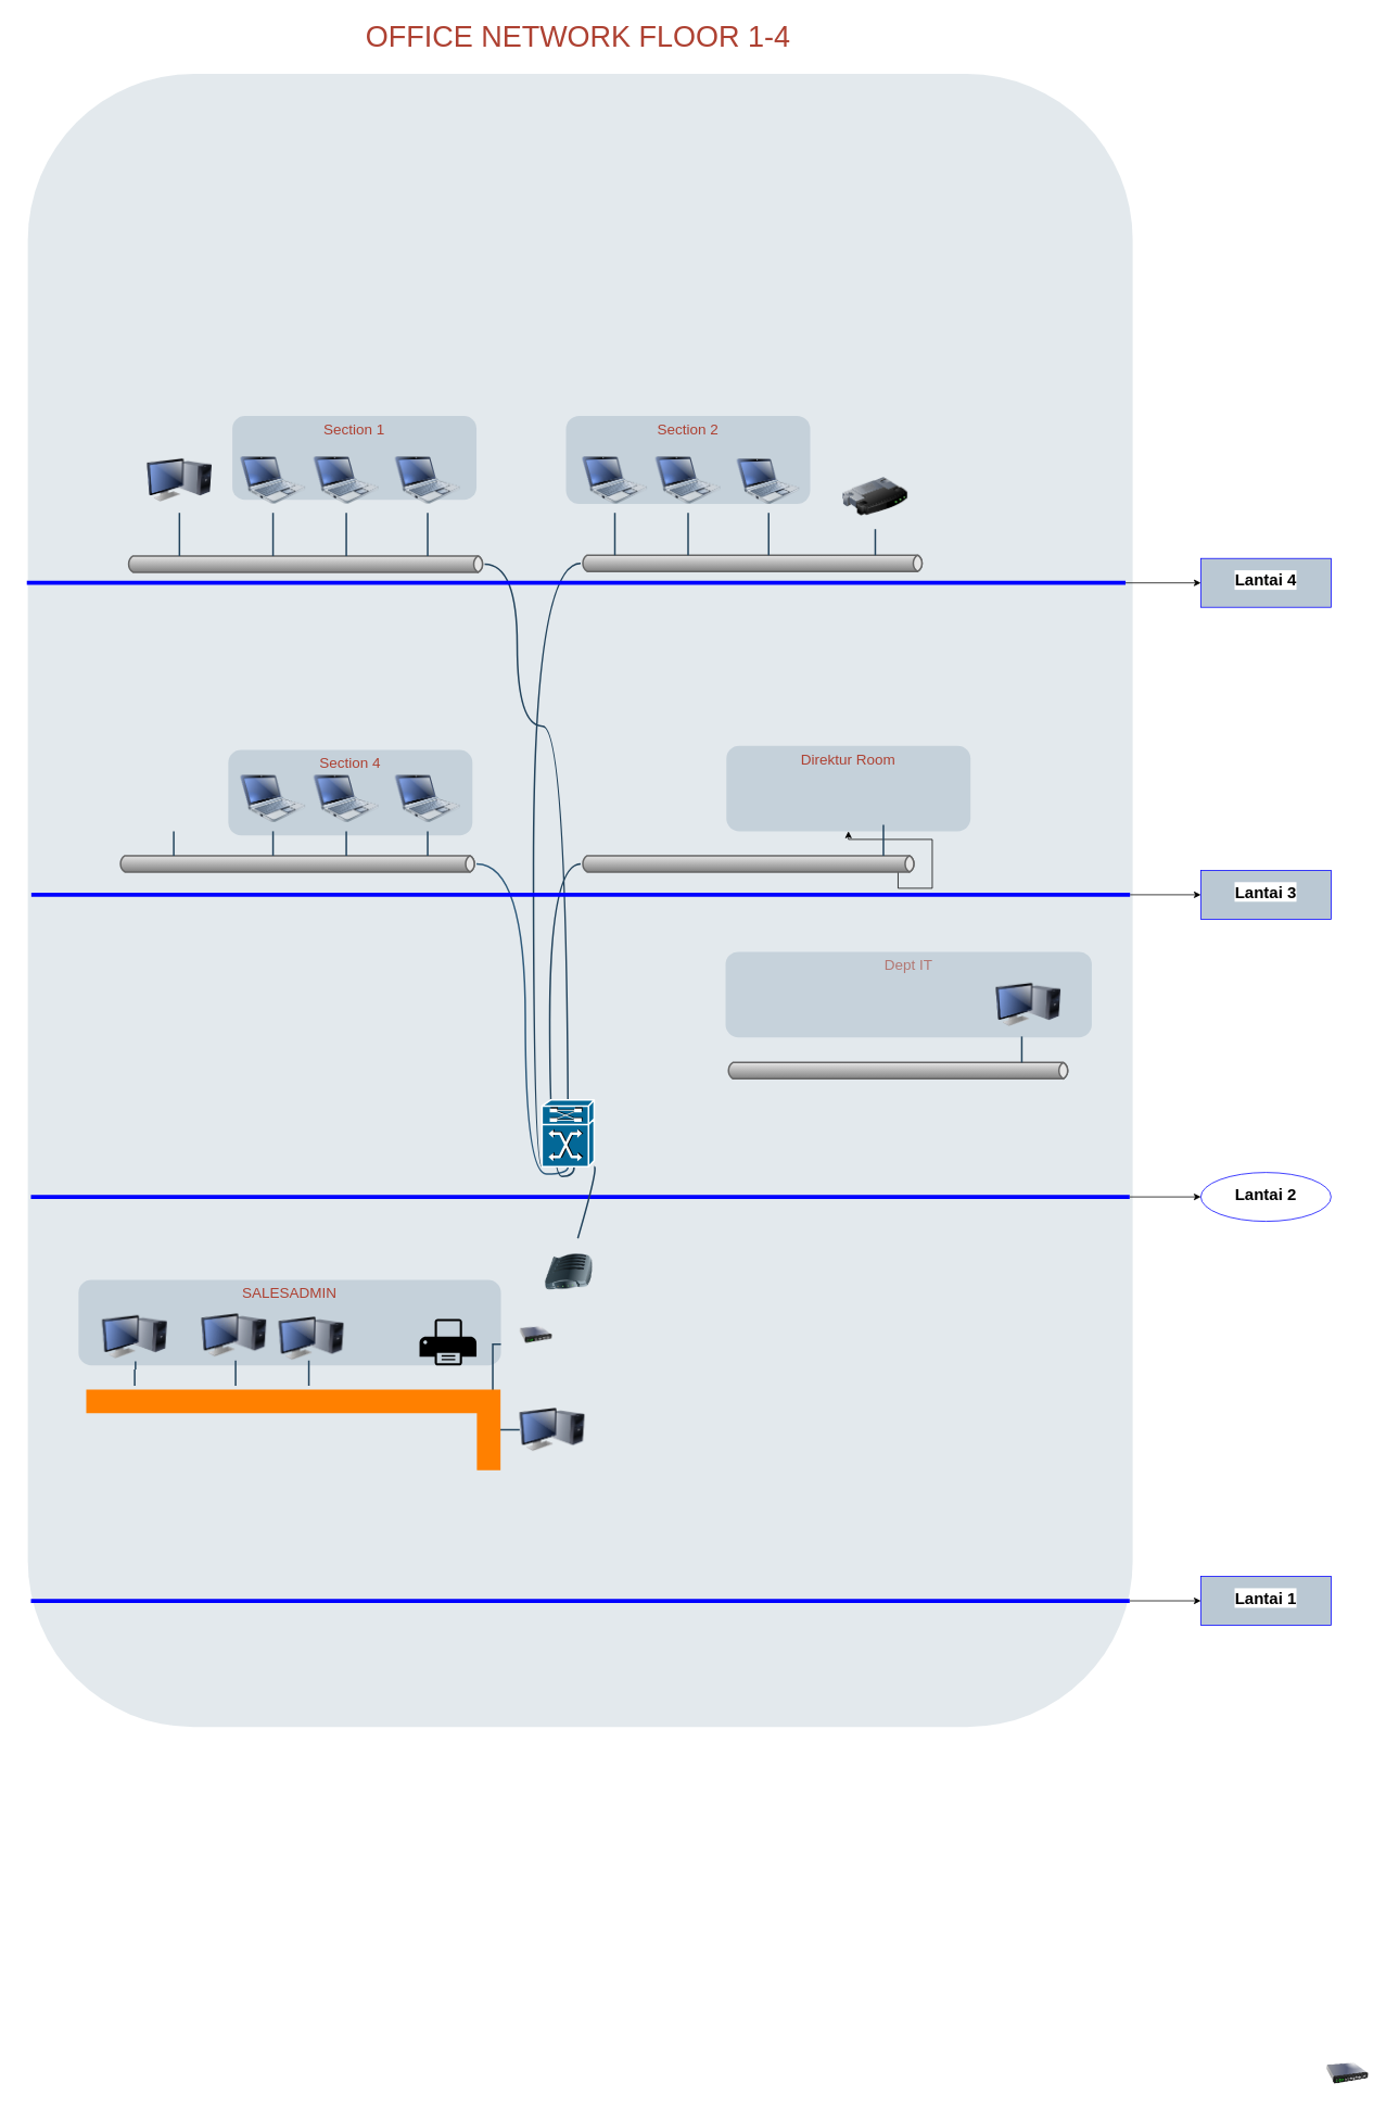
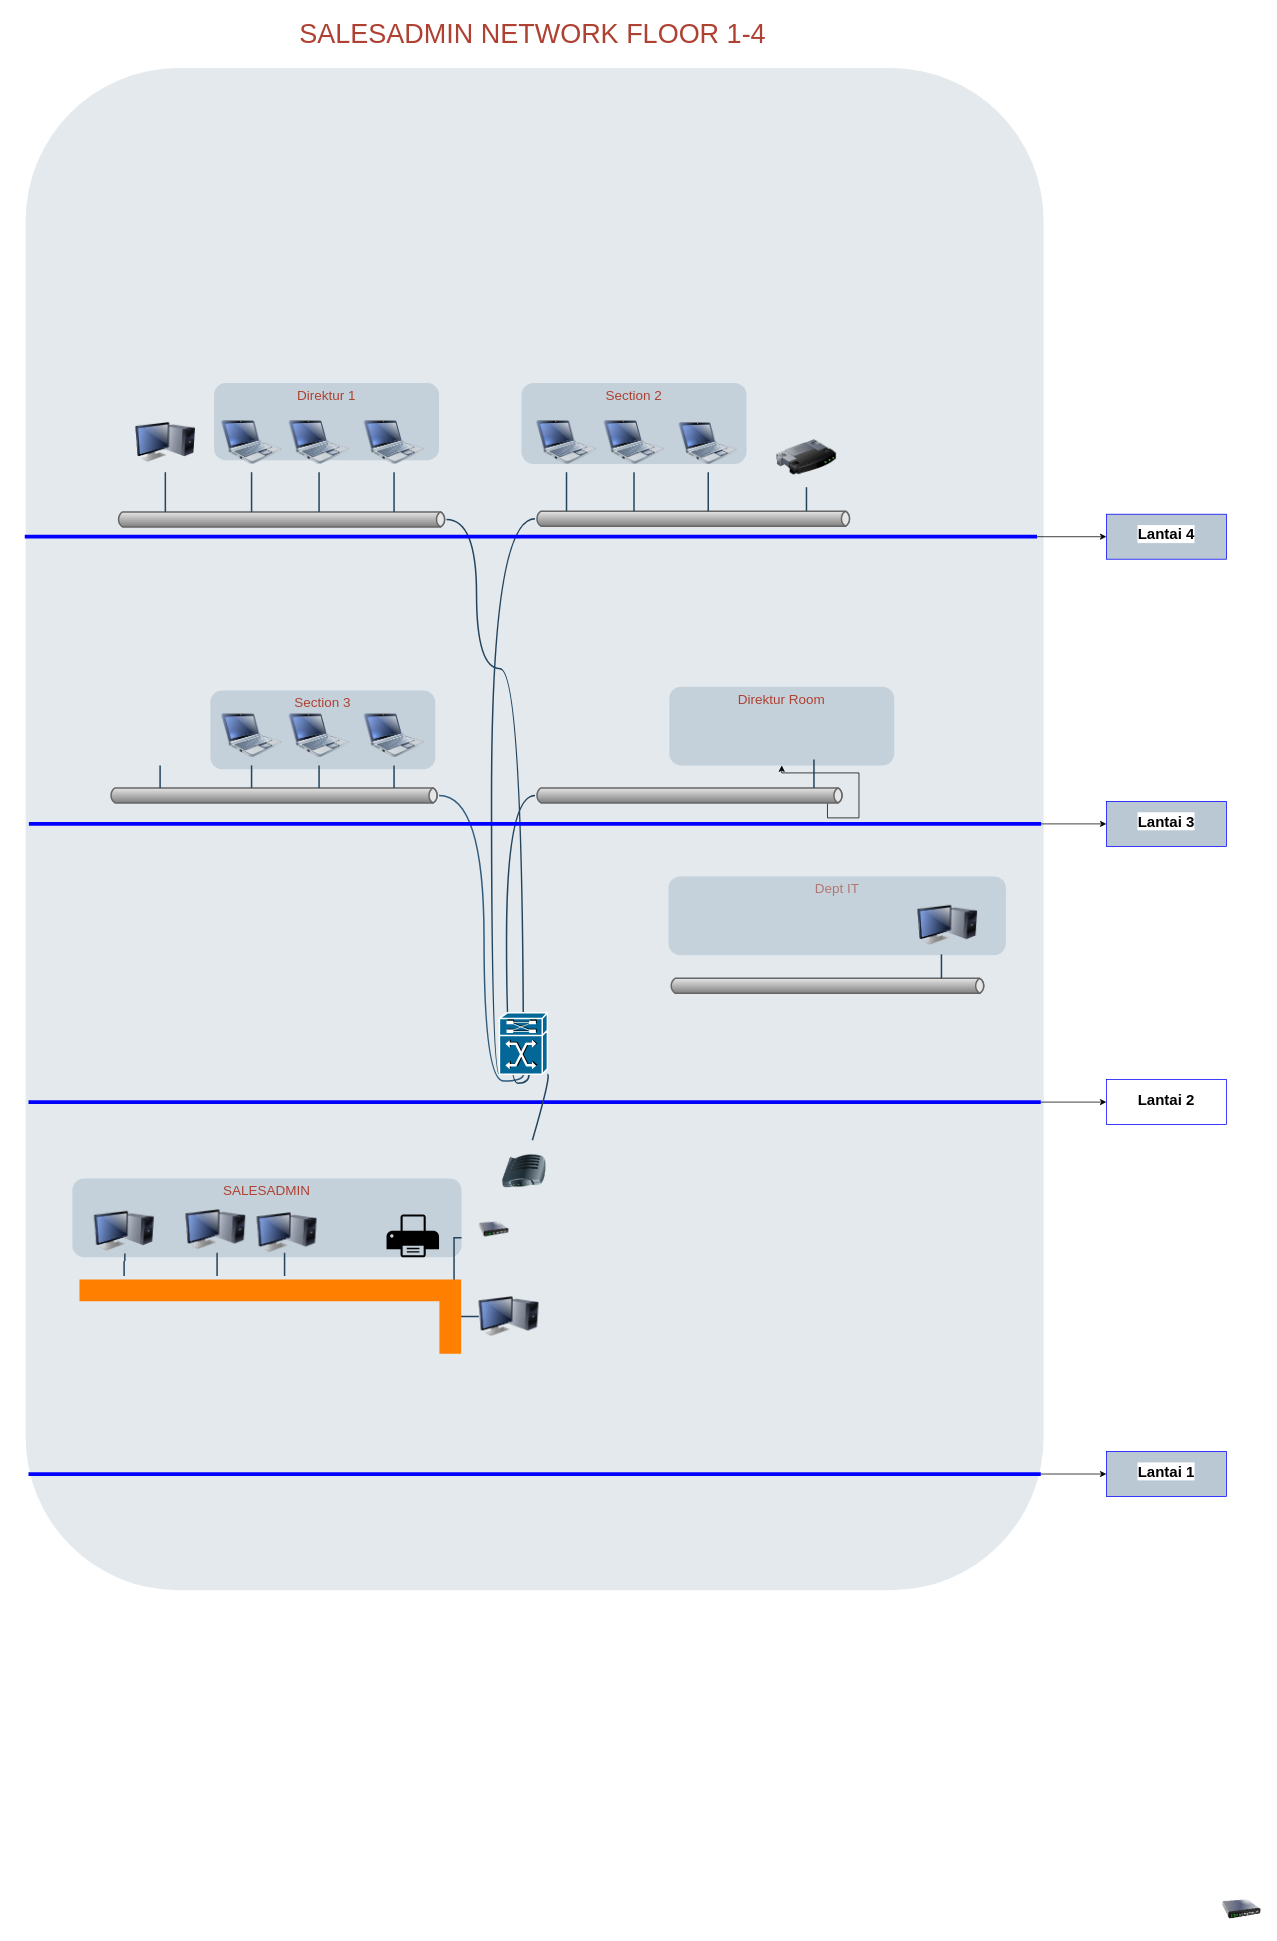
- <mxCell id="41" value="OFFICE NETWORK FLOOR 1-4" style="text;html=1;strokeColor=none;fillColor=none;align=center;verticalAlign=middle;whiteSpace=wrap;overflow=hidden;shadow=0;fontSize=36;fontColor=#AE4132;fontStyle=0" parent="1" vertex="1"><mxGeometry x="20" y="20" width="1380" height="45" as="geometry" /></mxCell>
+ <mxCell id="41" value="SALESADMIN NETWORK FLOOR 1-4" style="text;html=1;strokeColor=none;fillColor=none;align=center;verticalAlign=middle;whiteSpace=wrap;overflow=hidden;shadow=0;fontSize=36;fontColor=#AE4132;fontStyle=0" parent="1" vertex="1"><mxGeometry x="20" y="20" width="1380" height="45" as="geometry" /></mxCell>
- <mxCell id="4" value="&lt;span&gt;Section 1&lt;/span&gt;" style="rounded=1;whiteSpace=wrap;html=1;shadow=0;strokeColor=none;fillColor=#BAC8D3;gradientColor=none;fontSize=18;fontColor=#AE4132;verticalAlign=top;opacity=70;fontStyle=0;strokeWidth=3;" parent="1" vertex="1"><mxGeometry x="285" y="510" width="300" height="103" as="geometry" /></mxCell>
+ <mxCell id="4" value="&lt;span&gt;Direktur 1&lt;/span&gt;" style="rounded=1;whiteSpace=wrap;html=1;shadow=0;strokeColor=none;fillColor=#BAC8D3;gradientColor=none;fontSize=18;fontColor=#AE4132;verticalAlign=top;opacity=70;fontStyle=0;strokeWidth=3;" parent="1" vertex="1"><mxGeometry x="285" y="510" width="300" height="103" as="geometry" /></mxCell>
- <mxCell id="5" value="&lt;span style=&quot;line-height: 17.182px&quot;&gt;Section 4&lt;/span&gt;" style="rounded=1;whiteSpace=wrap;html=1;shadow=0;strokeColor=none;fillColor=#BAC8D3;gradientColor=none;fontSize=18;fontColor=#AE4132;verticalAlign=top;fontStyle=0;opacity=70;strokeWidth=3;" parent="1" vertex="1"><mxGeometry x="280" y="920" width="300" height="105" as="geometry" /></mxCell>
+ <mxCell id="5" value="&lt;span style=&quot;line-height: 17.182px&quot;&gt;Section 3&lt;/span&gt;" style="rounded=1;whiteSpace=wrap;html=1;shadow=0;strokeColor=none;fillColor=#BAC8D3;gradientColor=none;fontSize=18;fontColor=#AE4132;verticalAlign=top;fontStyle=0;opacity=70;strokeWidth=3;" parent="1" vertex="1"><mxGeometry x="280" y="920" width="300" height="105" as="geometry" /></mxCell>
- <mxCell id="71" value="&lt;b&gt;&lt;font style=&quot;font-size: 20px;&quot;&gt;Lantai 2&lt;/font&gt;&lt;/b&gt;" style="ellipse;whiteSpace=wrap;html=1;verticalAlign=top;strokeColor=#0000FF;strokeWidth=1;labelBackgroundColor=default;spacingTop=8;" vertex="1" parent="1"><mxGeometry x="1475" y="1439" width="160" height="60" as="geometry" /></mxCell>
+ <mxCell id="71" value="&lt;b&gt;&lt;font style=&quot;font-size: 20px;&quot;&gt;Lantai 2&lt;/font&gt;&lt;/b&gt;" style="whiteSpace=wrap;html=1;verticalAlign=top;strokeColor=#0000FF;strokeWidth=1;labelBackgroundColor=default;spacingTop=8;" vertex="1" parent="1"><mxGeometry x="1475" y="1439" width="160" height="60" as="geometry" /></mxCell>
